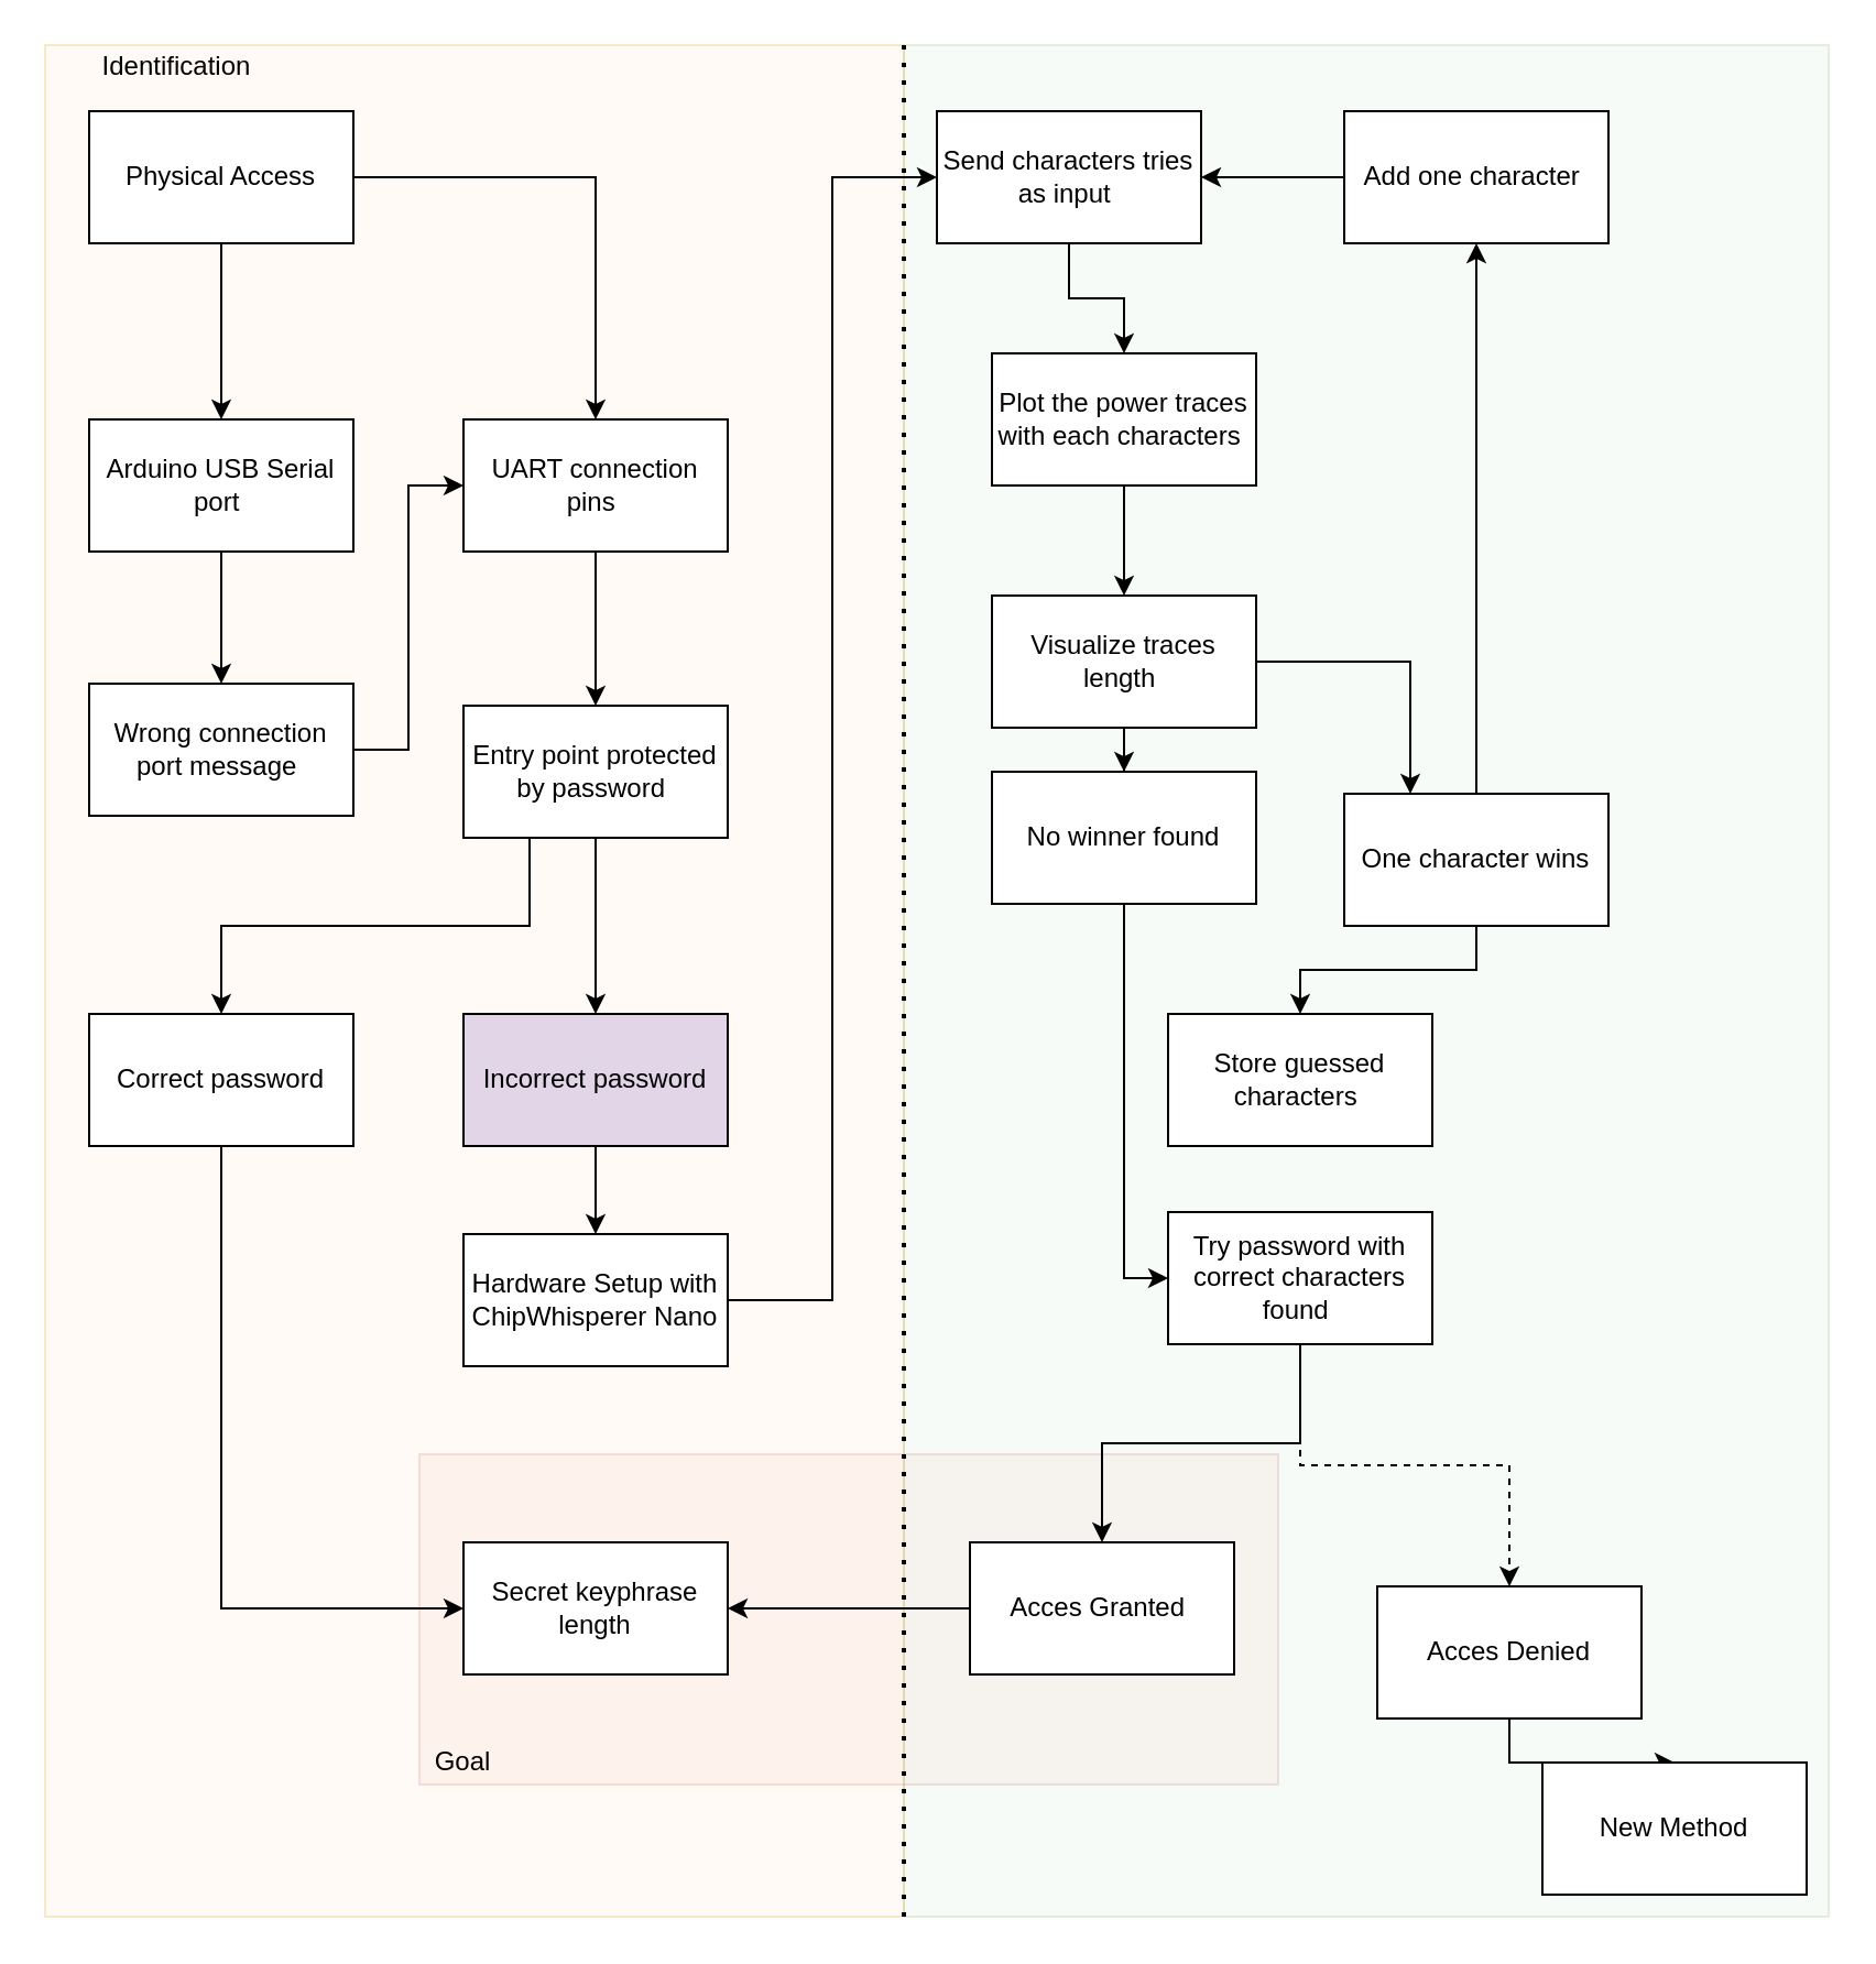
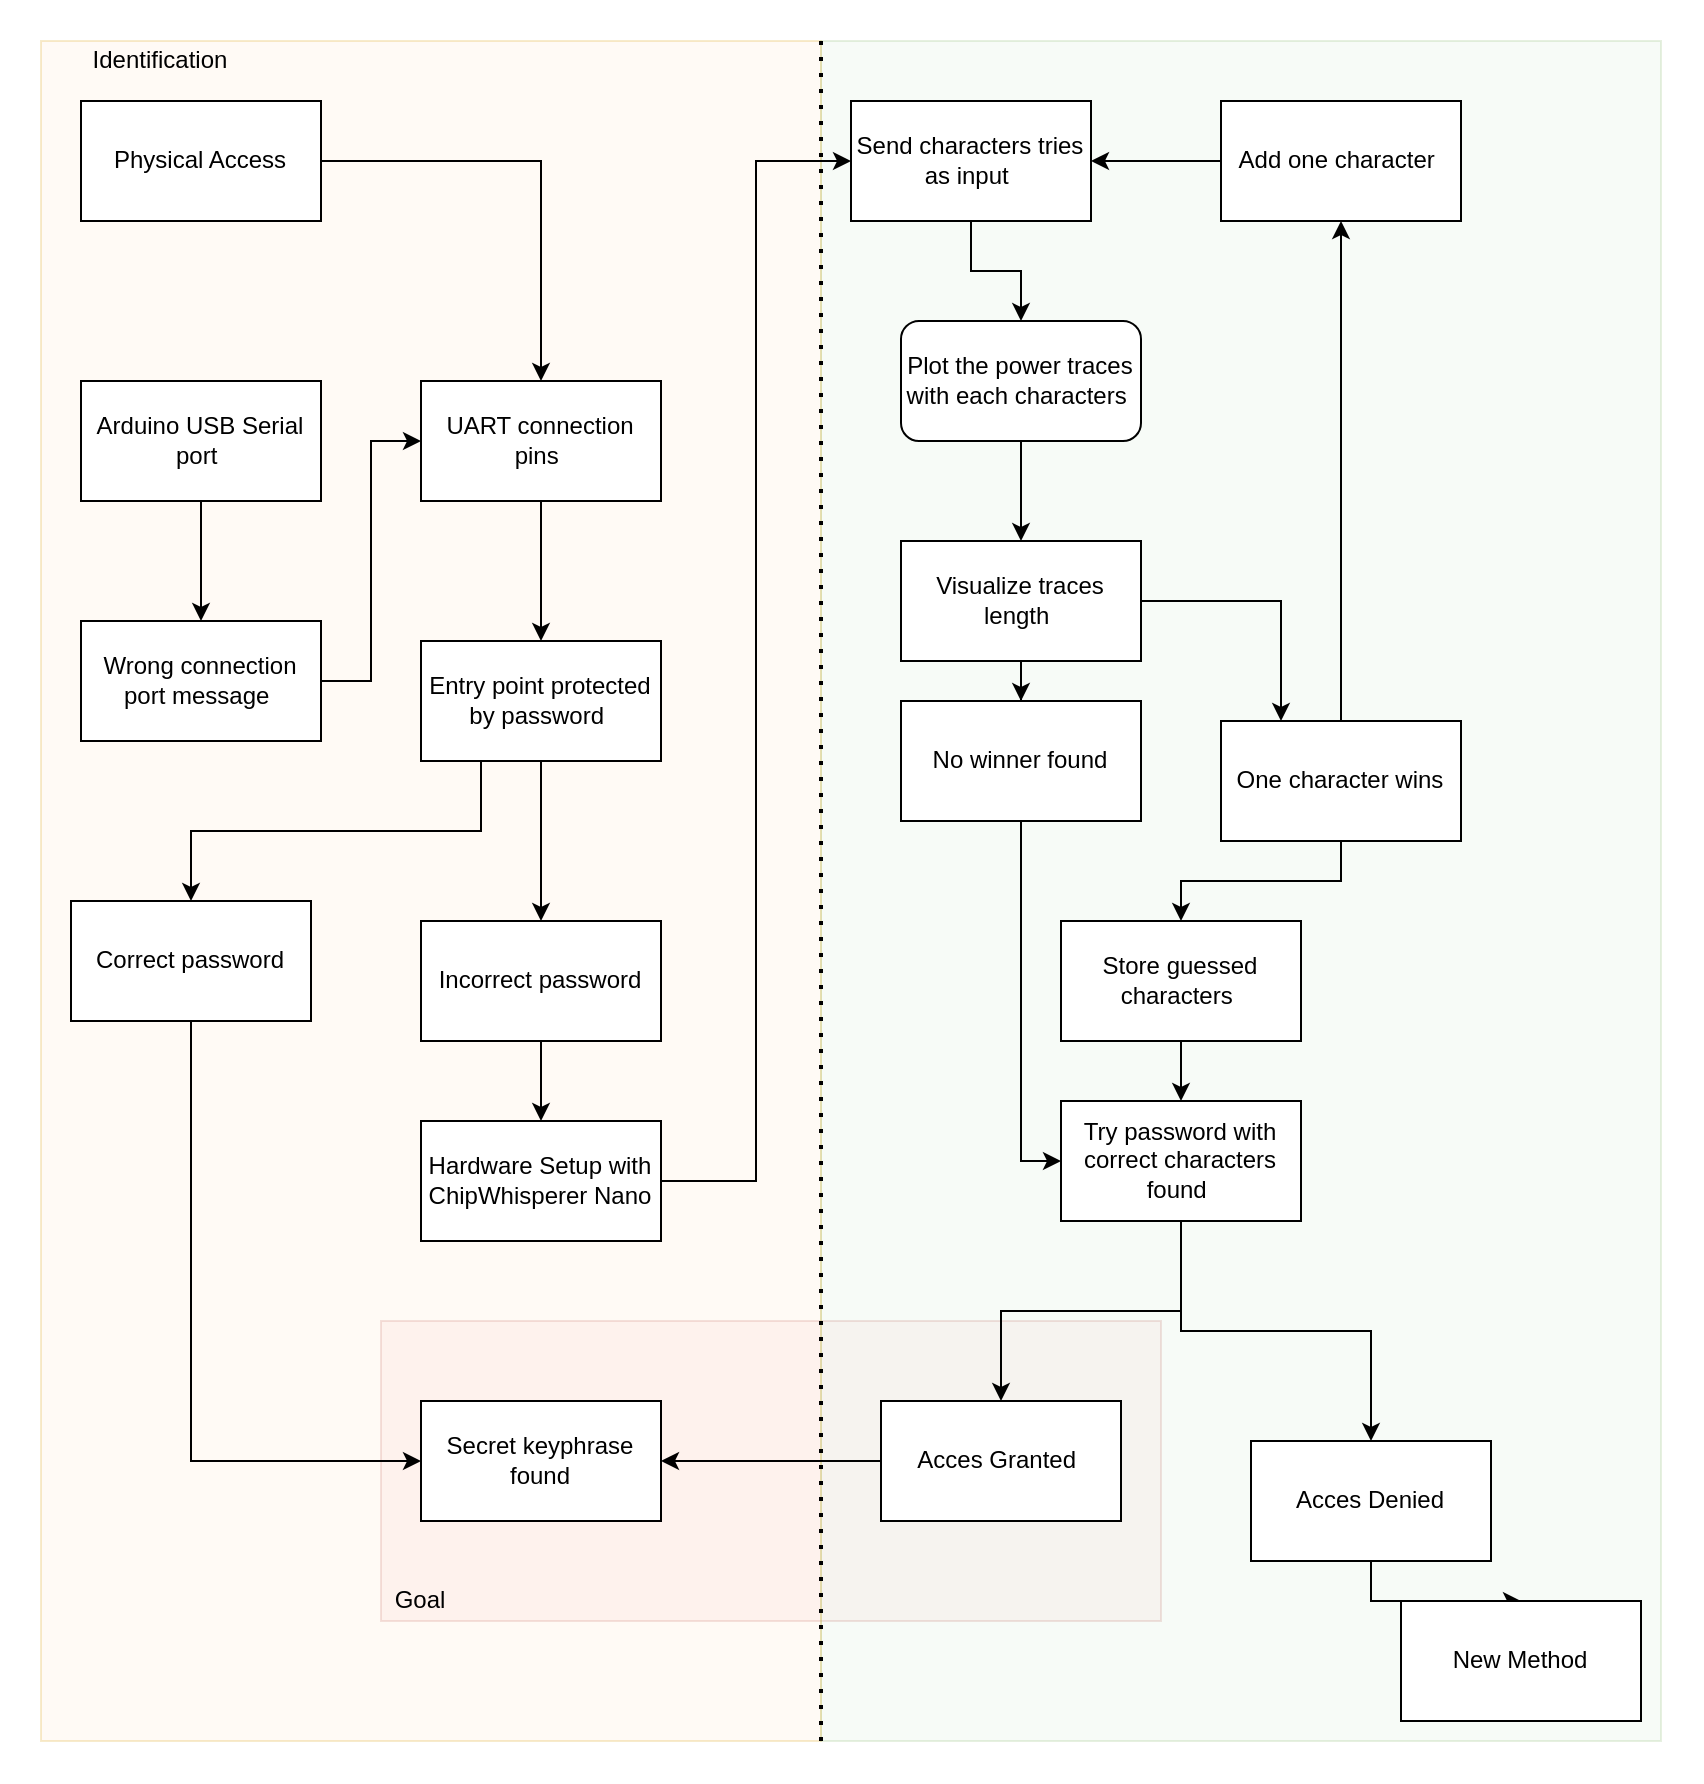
- <mxCell id="5" style="edgeStyle=orthogonalEdgeStyle;rounded=0;orthogonalLoop=1;jettySize=auto;html=1;entryX=0.5;entryY=0;entryDx=0;entryDy=0;" edge="1" parent="1" source="7" target="9"><mxGeometry relative="1" as="geometry" /></mxCell>
- <mxCell id="22" value="Plot the power traces with each characters&amp;nbsp;" style="rounded=0;whiteSpace=wrap;html=1;" vertex="1" parent="1"><mxGeometry x="450" y="160" width="120" height="60" as="geometry" /></mxCell>
+ <mxCell id="22" value="Plot the power traces with each characters&amp;nbsp;" style="whiteSpace=wrap;html=1;rounded=1;" vertex="1" parent="1"><mxGeometry x="450" y="160" width="120" height="60" as="geometry" /></mxCell>
- <mxCell id="45" value="Correct password" style="rounded=0;whiteSpace=wrap;html=1;" vertex="1" parent="1"><mxGeometry x="40" y="460" width="120" height="60" as="geometry" /></mxCell>
+ <mxCell id="45" value="Correct password" style="rounded=0;whiteSpace=wrap;html=1;" vertex="1" parent="1"><mxGeometry x="35" y="450" width="120" height="60" as="geometry" /></mxCell>
- <mxCell id="47" value="Incorrect password" style="rounded=0;whiteSpace=wrap;html=1;fillColor=#e1d5e7;" vertex="1" parent="1"><mxGeometry x="210" y="460" width="120" height="60" as="geometry" /></mxCell>
+ <mxCell id="47" value="Incorrect password" style="rounded=0;whiteSpace=wrap;html=1;" vertex="1" parent="1"><mxGeometry x="210" y="460" width="120" height="60" as="geometry" /></mxCell>
+ <mxCell id="36" style="edgeStyle=orthogonalEdgeStyle;rounded=0;orthogonalLoop=1;jettySize=auto;html=1;entryX=0.5;entryY=0;entryDx=0;entryDy=0;" edge="1" parent="1" source="37" target="28"><mxGeometry relative="1" as="geometry" /></mxCell>
- <mxCell id="27" style="edgeStyle=orthogonalEdgeStyle;rounded=0;orthogonalLoop=1;jettySize=auto;html=1;exitX=0.5;exitY=1;exitDx=0;exitDy=0;entryX=0.5;entryY=0;entryDx=0;entryDy=0;dashed=1;" edge="1" parent="1" source="28" target="41"><mxGeometry relative="1" as="geometry" /></mxCell>
+ <mxCell id="27" style="edgeStyle=orthogonalEdgeStyle;rounded=0;orthogonalLoop=1;jettySize=auto;html=1;exitX=0.5;exitY=1;exitDx=0;exitDy=0;entryX=0.5;entryY=0;entryDx=0;entryDy=0;" edge="1" parent="1" source="28" target="41"><mxGeometry relative="1" as="geometry" /></mxCell>
- <mxCell id="43" value="Secret keyphrase length" style="rounded=0;whiteSpace=wrap;html=1;" vertex="1" parent="1"><mxGeometry x="210" y="700" width="120" height="60" as="geometry" /></mxCell>
+ <mxCell id="43" value="Secret keyphrase found" style="rounded=0;whiteSpace=wrap;html=1;" vertex="1" parent="1"><mxGeometry x="210" y="700" width="120" height="60" as="geometry" /></mxCell>
